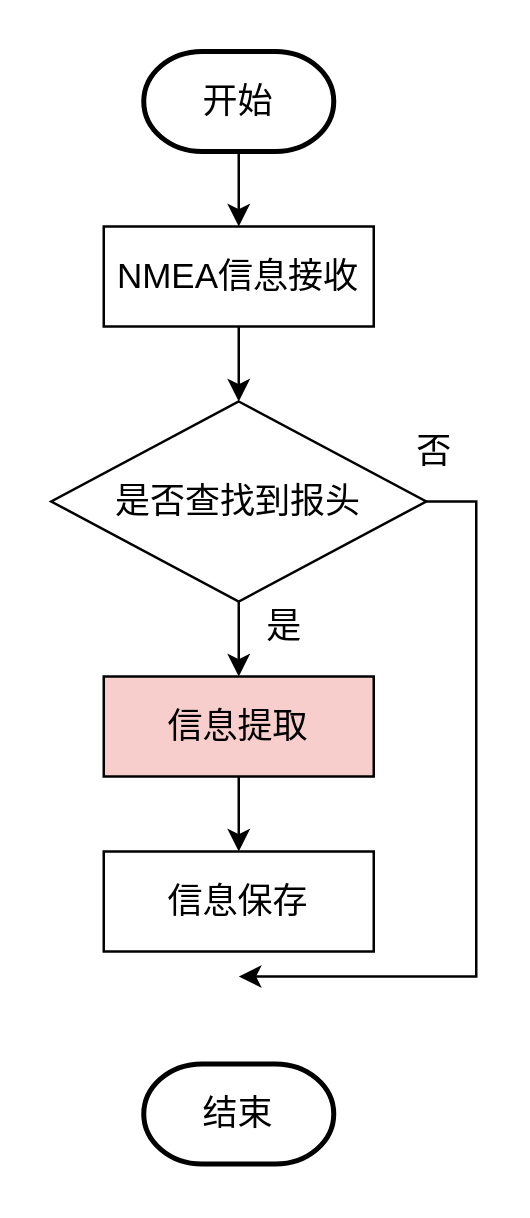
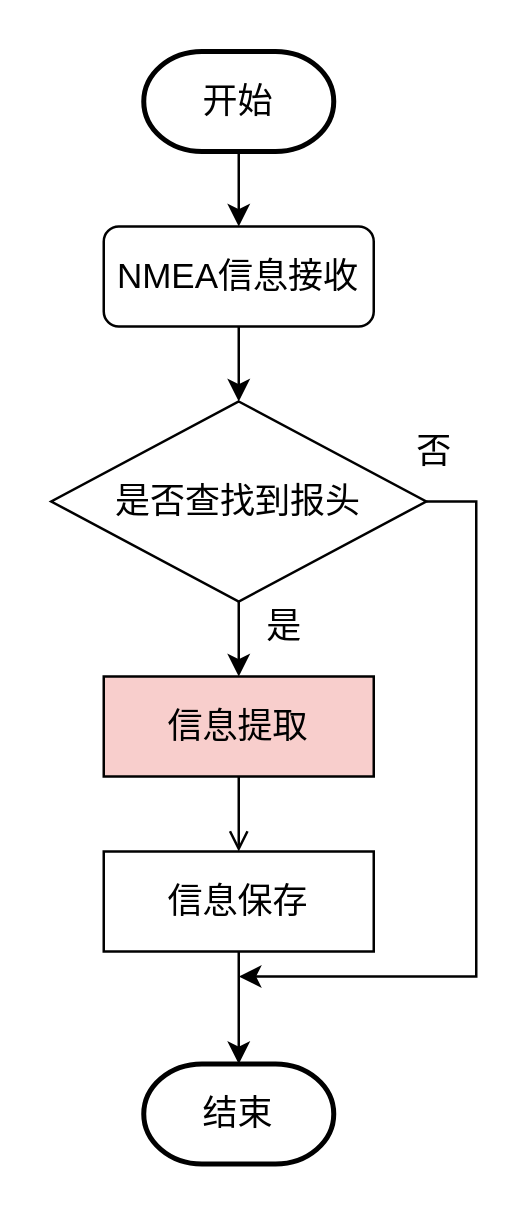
- <mxCell id="5" value="&lt;font style=&quot;font-size: 14px&quot;&gt;NMEA信息接收&lt;/font&gt;" style="rounded=0;whiteSpace=wrap;html=1;" vertex="1" parent="1"><mxGeometry x="41" y="90" width="108" height="40" as="geometry" /></mxCell>
+ <mxCell id="5" value="&lt;font style=&quot;font-size: 14px&quot;&gt;NMEA信息接收&lt;/font&gt;" style="whiteSpace=wrap;html=1;rounded=1;" vertex="1" parent="1"><mxGeometry x="41" y="90" width="108" height="40" as="geometry" /></mxCell>
- <mxCell id="9" style="edgeStyle=orthogonalEdgeStyle;rounded=0;orthogonalLoop=1;jettySize=auto;html=1;exitX=0.5;exitY=1;exitDx=0;exitDy=0;entryX=0.5;entryY=0;entryDx=0;entryDy=0;" edge="1" parent="1" source="10" target="12"><mxGeometry relative="1" as="geometry" /></mxCell>
+ <mxCell id="9" style="edgeStyle=orthogonalEdgeStyle;rounded=0;orthogonalLoop=1;jettySize=auto;html=1;exitX=0.5;exitY=1;exitDx=0;exitDy=0;entryX=0.5;entryY=0;entryDx=0;entryDy=0;endArrow=open;" edge="1" parent="1" source="10" target="12"><mxGeometry relative="1" as="geometry" /></mxCell>
+ <mxCell id="11" style="edgeStyle=orthogonalEdgeStyle;rounded=0;orthogonalLoop=1;jettySize=auto;html=1;exitX=0.5;exitY=1;exitDx=0;exitDy=0;entryX=0.5;entryY=0;entryDx=0;entryDy=0;entryPerimeter=0;" edge="1" parent="1" source="12" target="13"><mxGeometry relative="1" as="geometry" /></mxCell>
